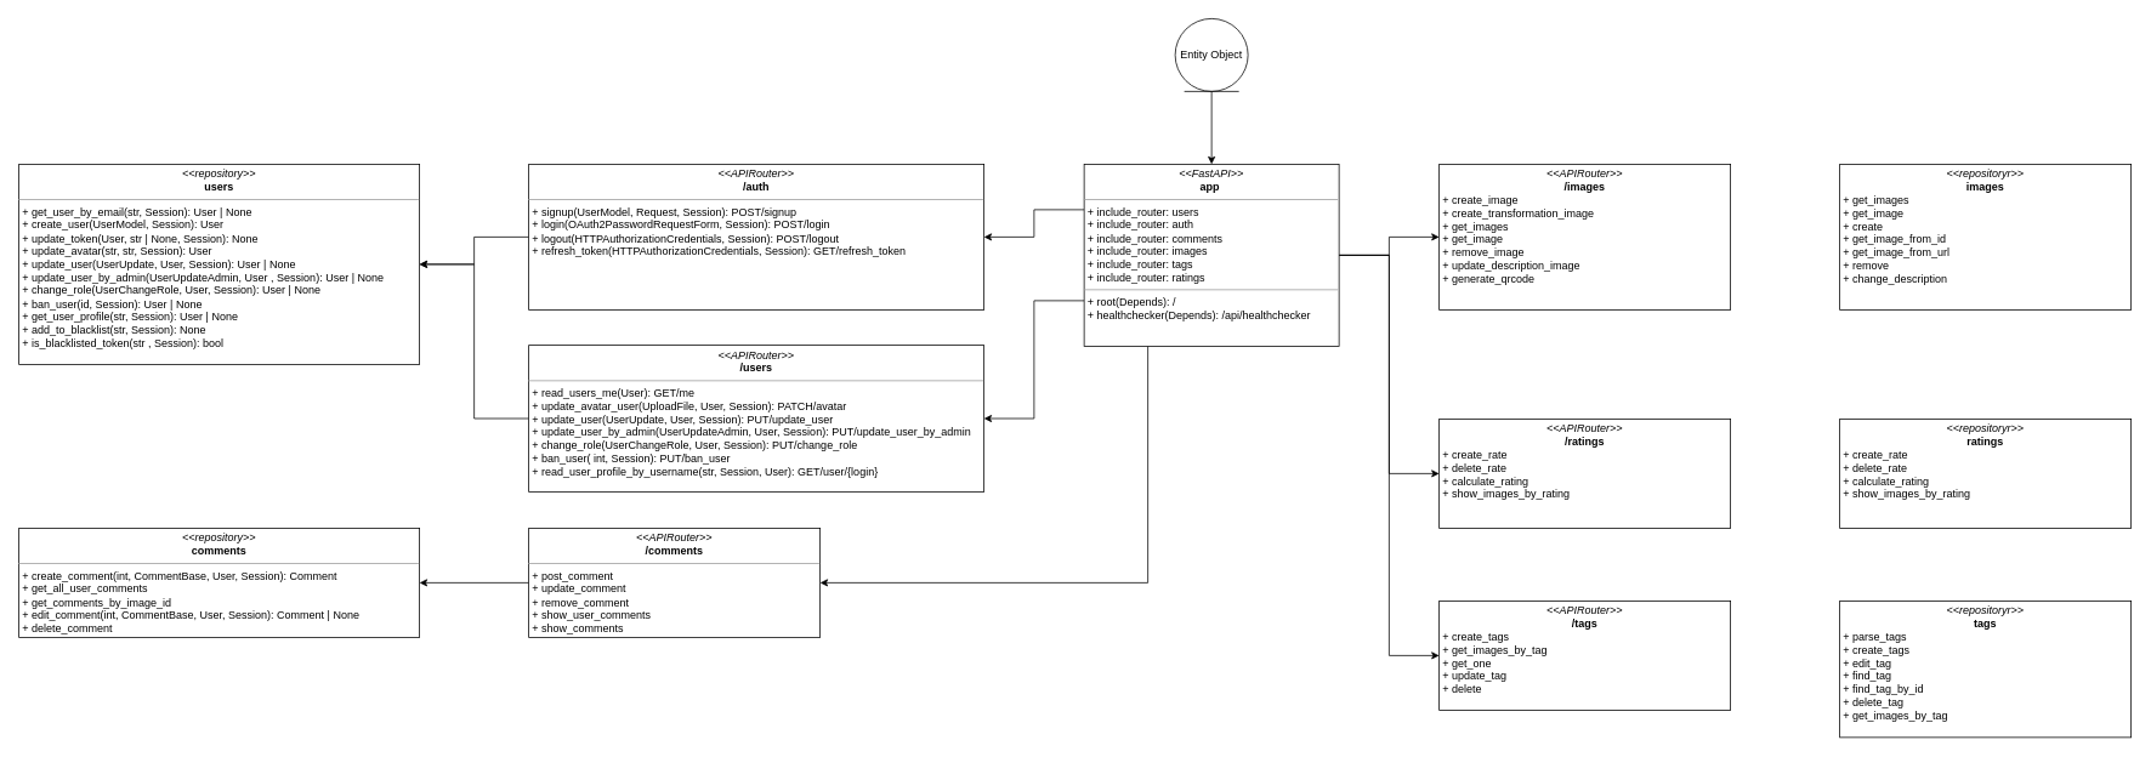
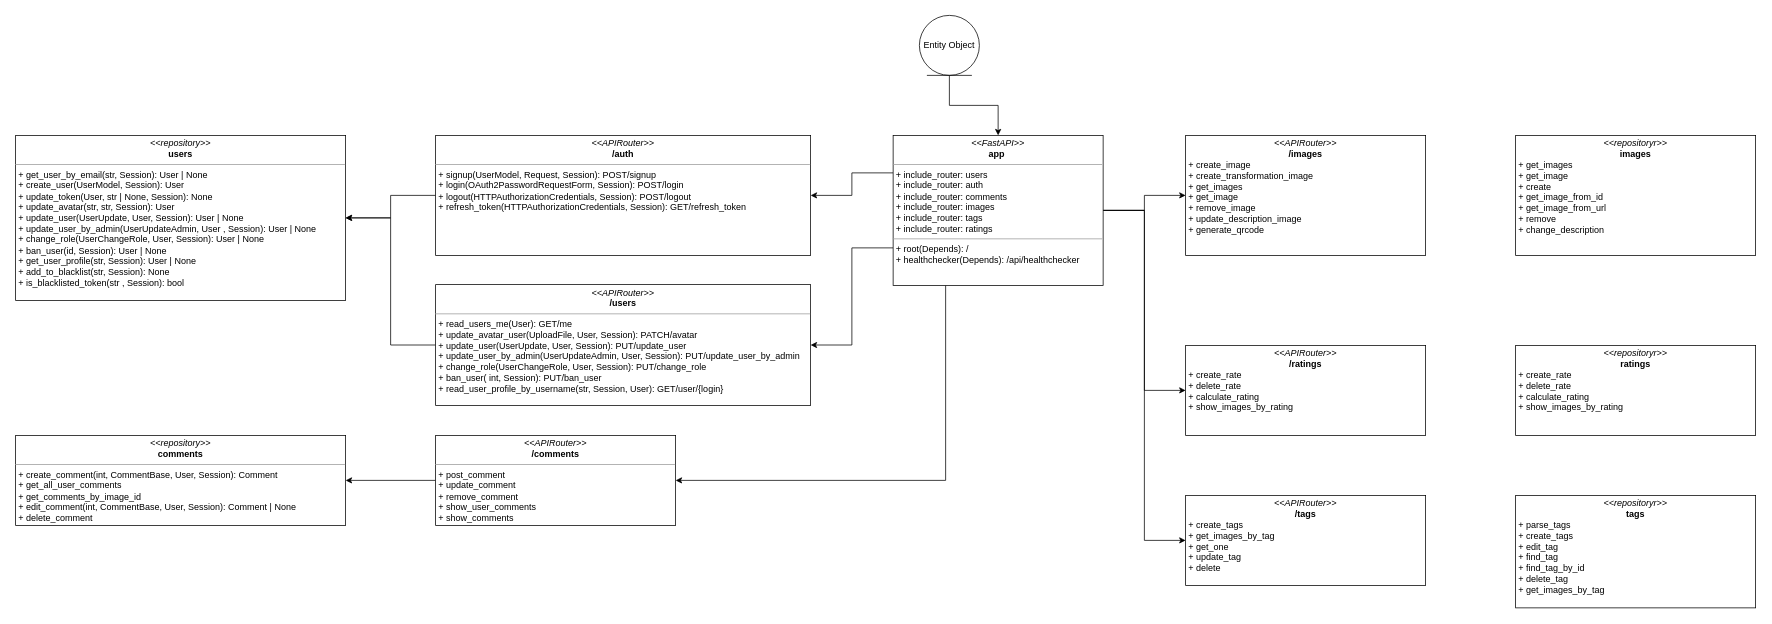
- <mxCell id="12" value="Entity Object" style="ellipse;shape=umlEntity;whiteSpace=wrap;html=1;" parent="1" vertex="1"><mxGeometry x="1290" y="20" width="80" height="80" as="geometry" /></mxCell>
+ <mxCell id="12" value="Entity Object" style="ellipse;shape=umlEntity;whiteSpace=wrap;html=1;" parent="1" vertex="1"><mxGeometry x="1225" y="20" width="80" height="80" as="geometry" /></mxCell>
